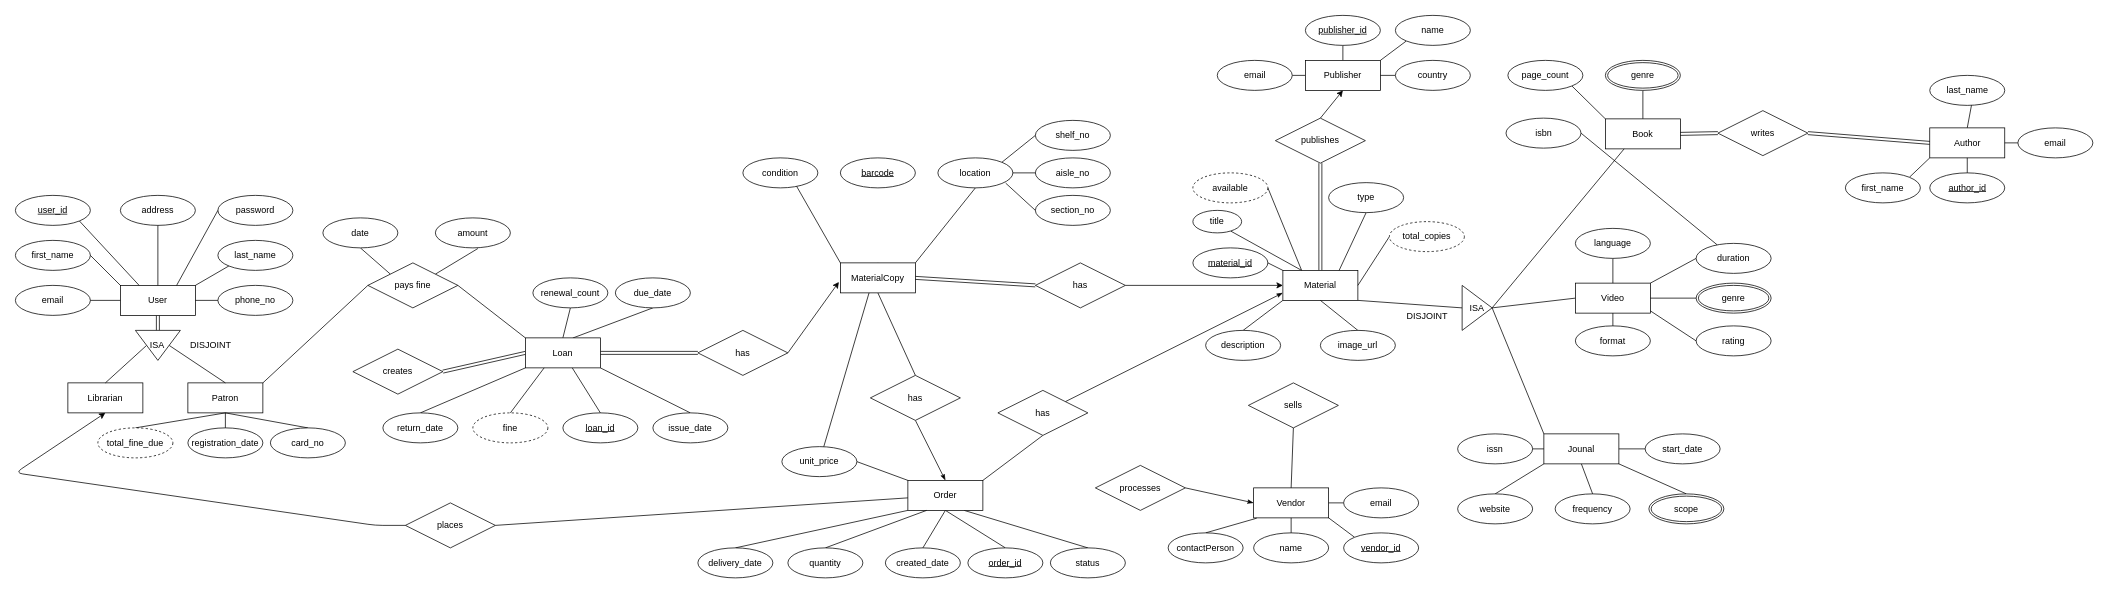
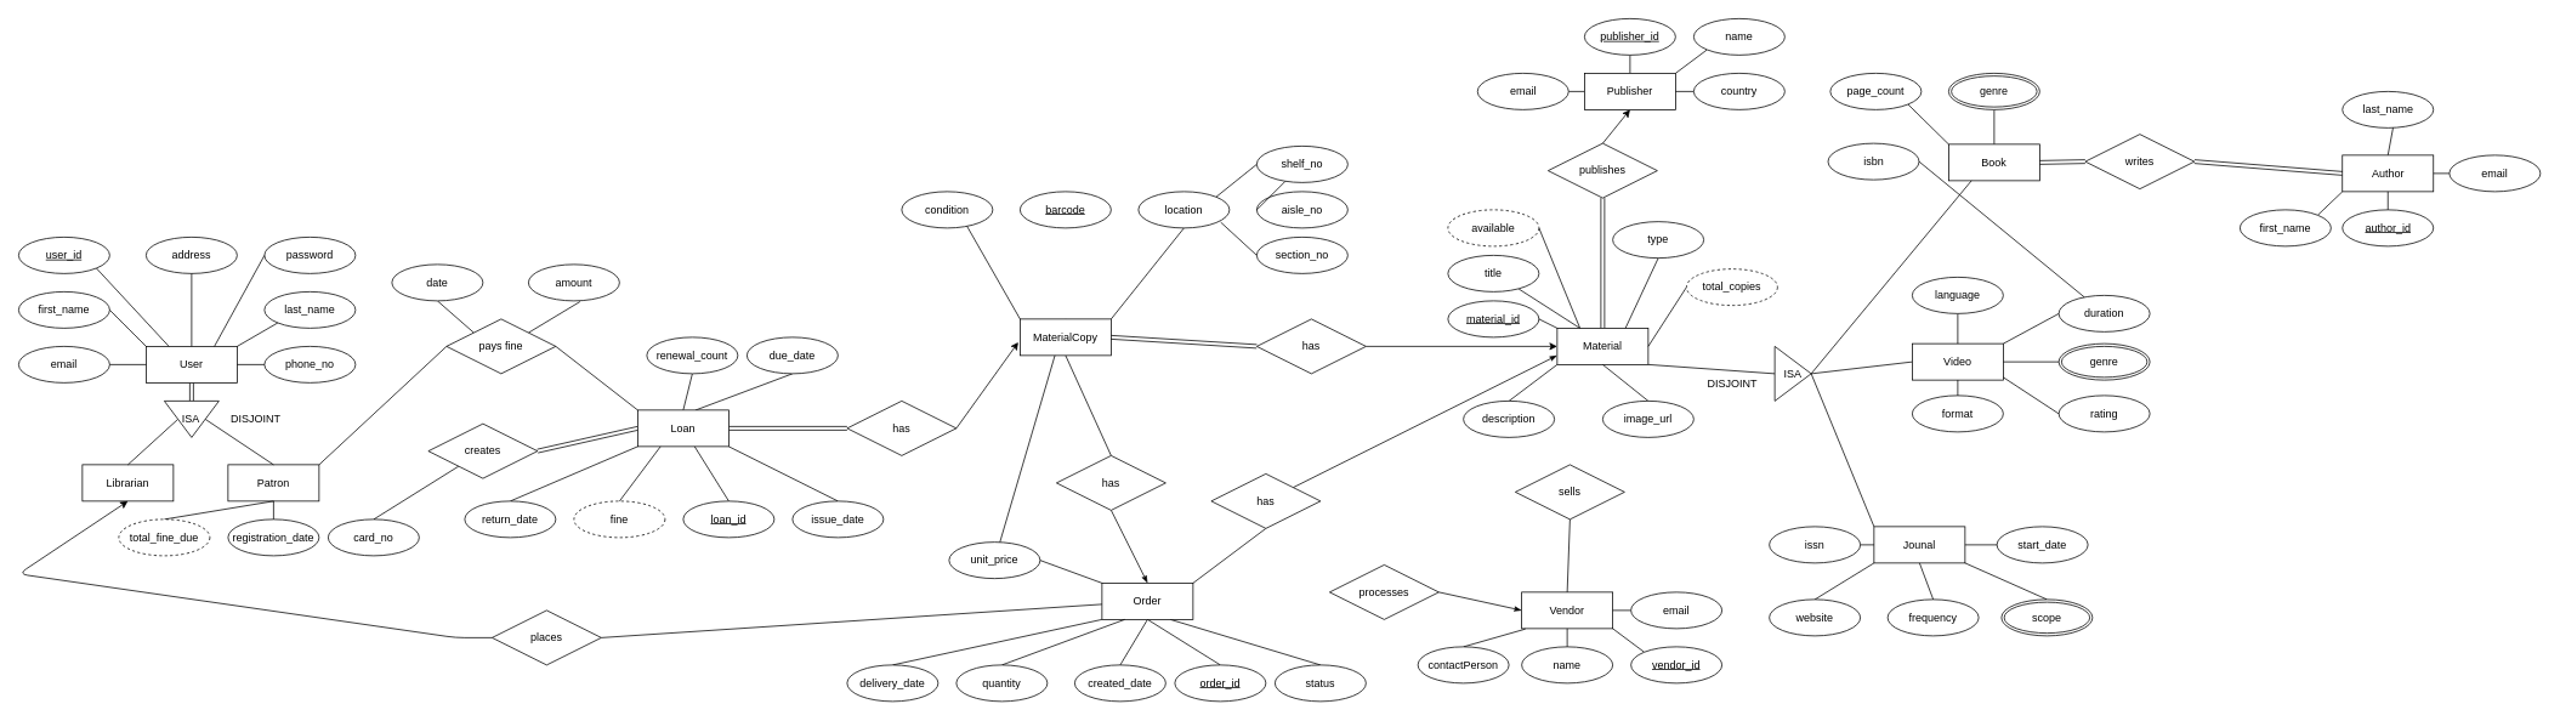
- <mxCell id="51" value="" style="endArrow=none;html=1;rounded=0;exitX=0;exitY=0.5;exitDx=0;exitDy=0;entryX=1;entryY=0.5;entryDx=0;entryDy=0;" parent="1" source="48" target="31" edge="1"><mxGeometry relative="1" as="geometry"><mxPoint x="1340" y="325" as="sourcePoint" /><mxPoint x="1265" y="275" as="targetPoint" /></mxGeometry></mxCell>
+ <mxCell id="51" value="" style="endArrow=none;html=1;rounded=0;exitX=0;exitY=0.5;exitDx=0;exitDy=0;" parent="1" source="48" target="47" edge="1"><mxGeometry relative="1" as="geometry"><mxPoint x="1340" y="325" as="sourcePoint" /><mxPoint x="1265" y="275" as="targetPoint" /></mxGeometry></mxCell>
- <mxCell id="23" value="title" style="ellipse;whiteSpace=wrap;html=1;align=center;" parent="1" vertex="1"><mxGeometry x="1590" y="280" width="65" height="30" as="geometry" /></mxCell>
+ <mxCell id="23" value="title" style="ellipse;whiteSpace=wrap;html=1;align=center;" parent="1" vertex="1"><mxGeometry x="1590" y="280" width="100" height="40" as="geometry" /></mxCell>
- <mxCell id="105" style="edgeStyle=none;html=1;exitX=0.5;exitY=0;exitDx=0;exitDy=0;entryX=0.5;entryY=1;entryDx=0;entryDy=0;endArrow=none;endFill=0;" parent="1" source="106" target="5" edge="1"><mxGeometry relative="1" as="geometry" /></mxCell>
+ <mxCell id="105" style="edgeStyle=none;html=1;exitX=0.5;exitY=0;exitDx=0;exitDy=0;endArrow=none;endFill=0;" parent="1" source="106" target="116" edge="1"><mxGeometry relative="1" as="geometry" /></mxCell>
